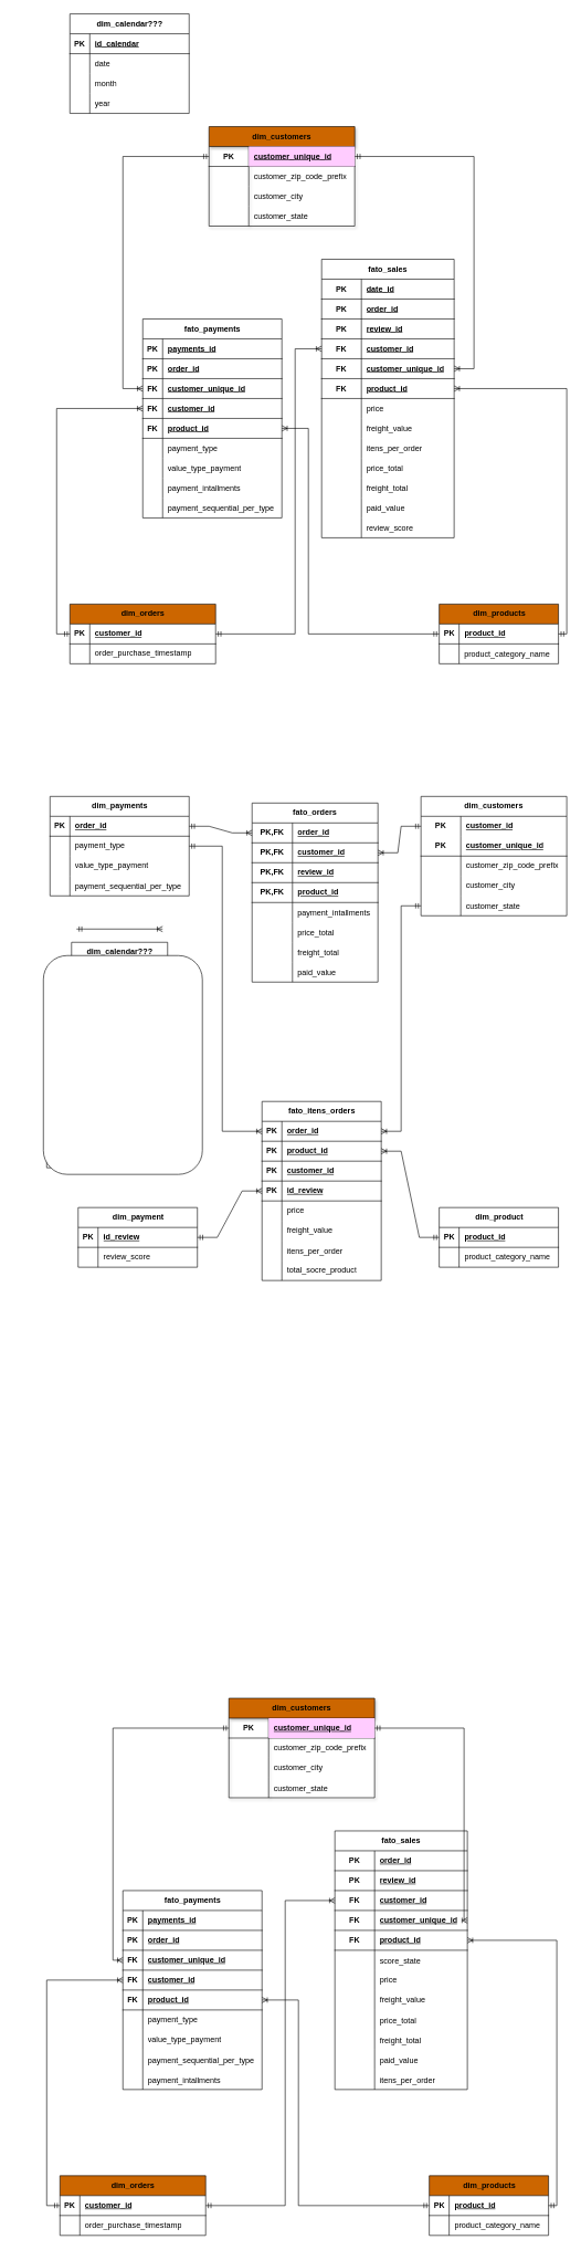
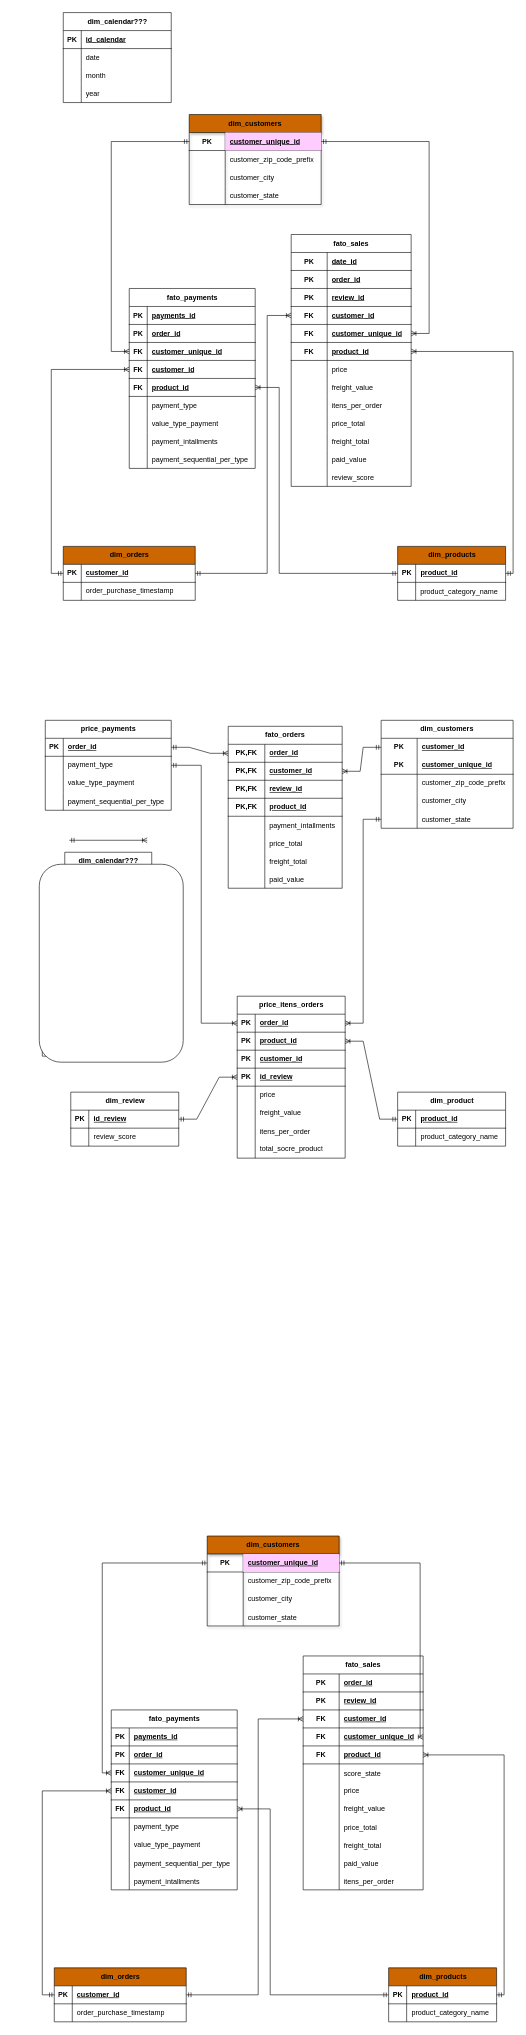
- <mxCell id="114" value="dim_payments" style="shape=table;startSize=30;container=1;collapsible=1;childLayout=tableLayout;fixedRows=1;rowLines=0;fontStyle=1;align=center;resizeLast=1;html=1;" parent="1" vertex="1"><mxGeometry x="75" y="1200" width="210" height="150" as="geometry" /></mxCell>
+ <mxCell id="114" value="price_payments" style="shape=table;startSize=30;container=1;collapsible=1;childLayout=tableLayout;fixedRows=1;rowLines=0;fontStyle=1;align=center;resizeLast=1;html=1;" parent="1" vertex="1"><mxGeometry x="75" y="1200" width="210" height="150" as="geometry" /></mxCell>
- <mxCell id="206" value="fato_itens_orders" style="shape=table;startSize=30;container=1;collapsible=1;childLayout=tableLayout;fixedRows=1;rowLines=0;fontStyle=1;align=center;resizeLast=1;html=1;" parent="1" vertex="1"><mxGeometry x="395" y="1660" width="180" height="270" as="geometry" /></mxCell>
+ <mxCell id="206" value="price_itens_orders" style="shape=table;startSize=30;container=1;collapsible=1;childLayout=tableLayout;fixedRows=1;rowLines=0;fontStyle=1;align=center;resizeLast=1;html=1;" parent="1" vertex="1"><mxGeometry x="395" y="1660" width="180" height="270" as="geometry" /></mxCell>
- <mxCell id="199" value="dim_payment" style="shape=table;startSize=30;container=1;collapsible=1;childLayout=tableLayout;fixedRows=1;rowLines=0;fontStyle=1;align=center;resizeLast=1;html=1;" parent="1" vertex="1"><mxGeometry x="117.5" y="1820" width="180" height="90" as="geometry" /></mxCell>
+ <mxCell id="199" value="dim_review" style="shape=table;startSize=30;container=1;collapsible=1;childLayout=tableLayout;fixedRows=1;rowLines=0;fontStyle=1;align=center;resizeLast=1;html=1;" parent="1" vertex="1"><mxGeometry x="117.5" y="1820" width="180" height="90" as="geometry" /></mxCell>
